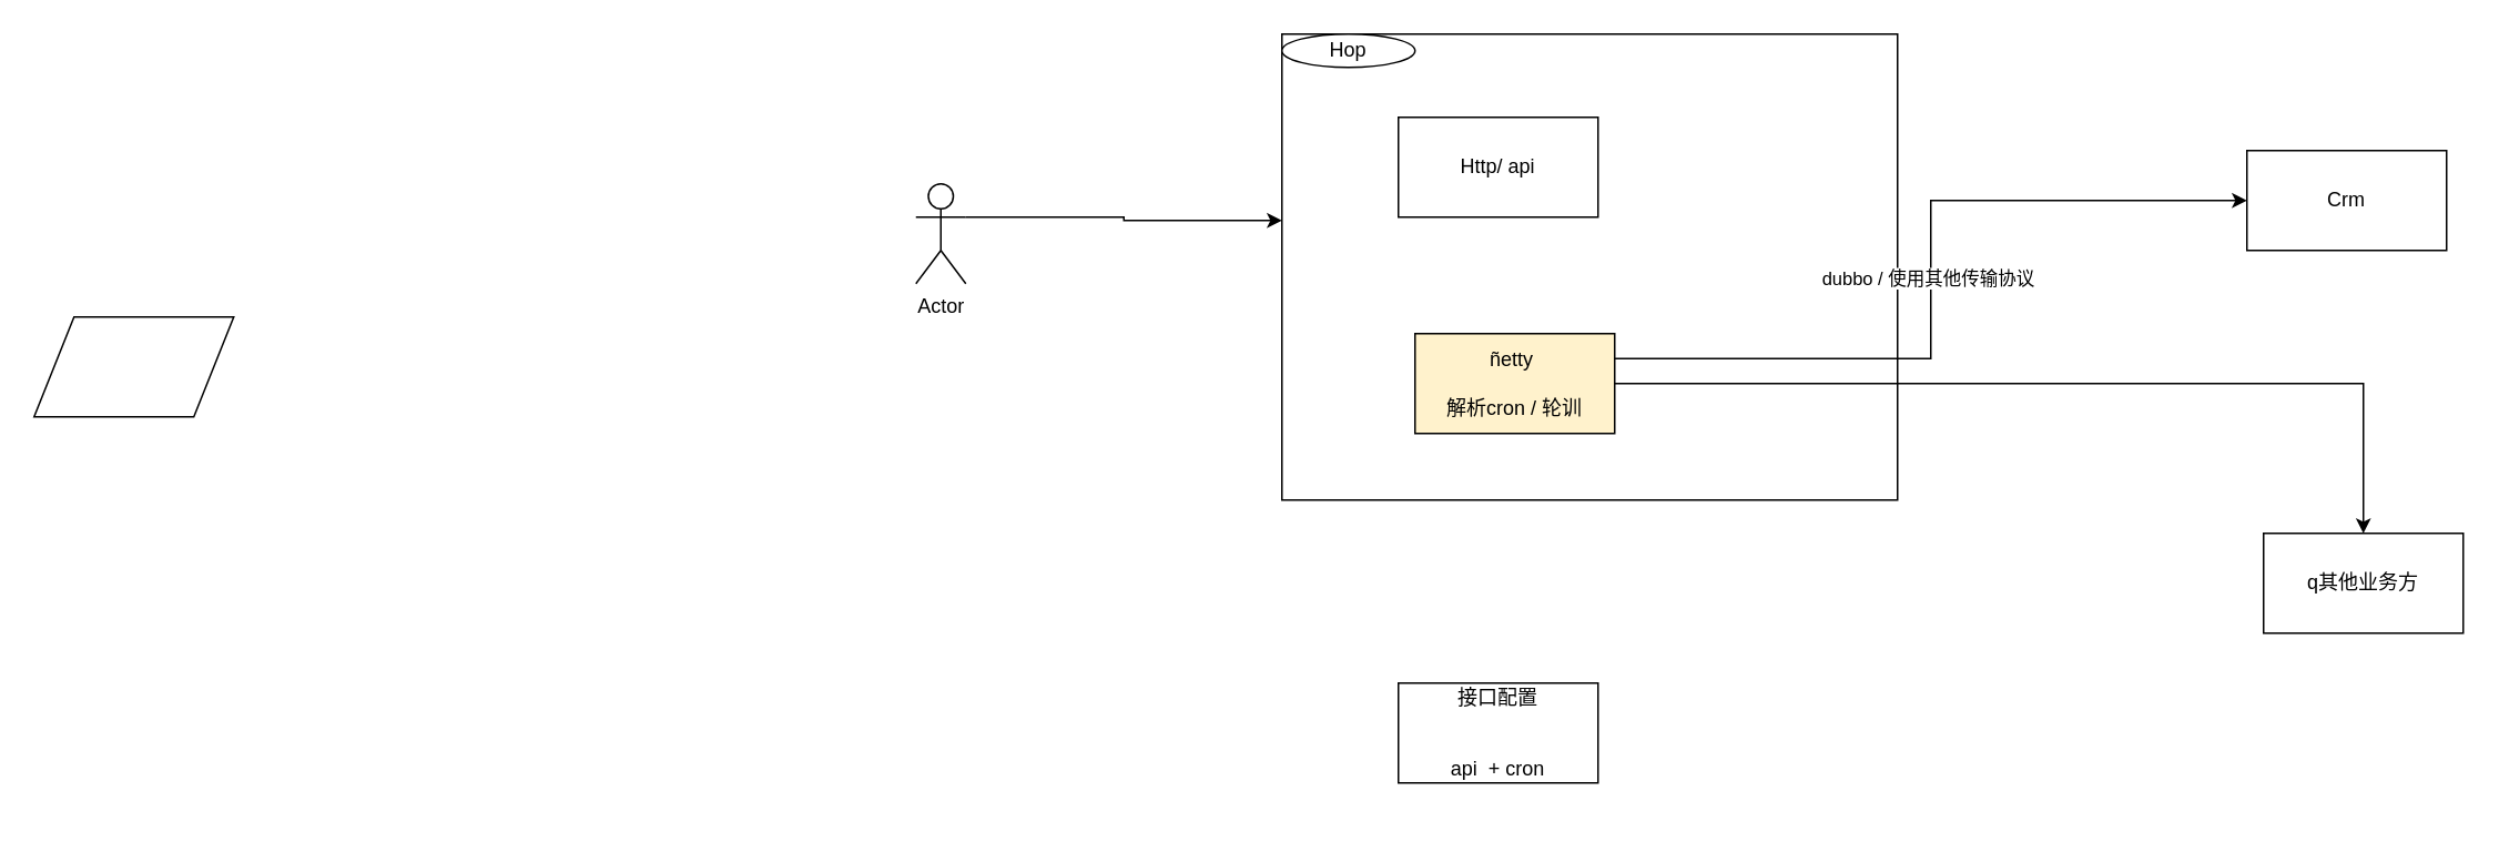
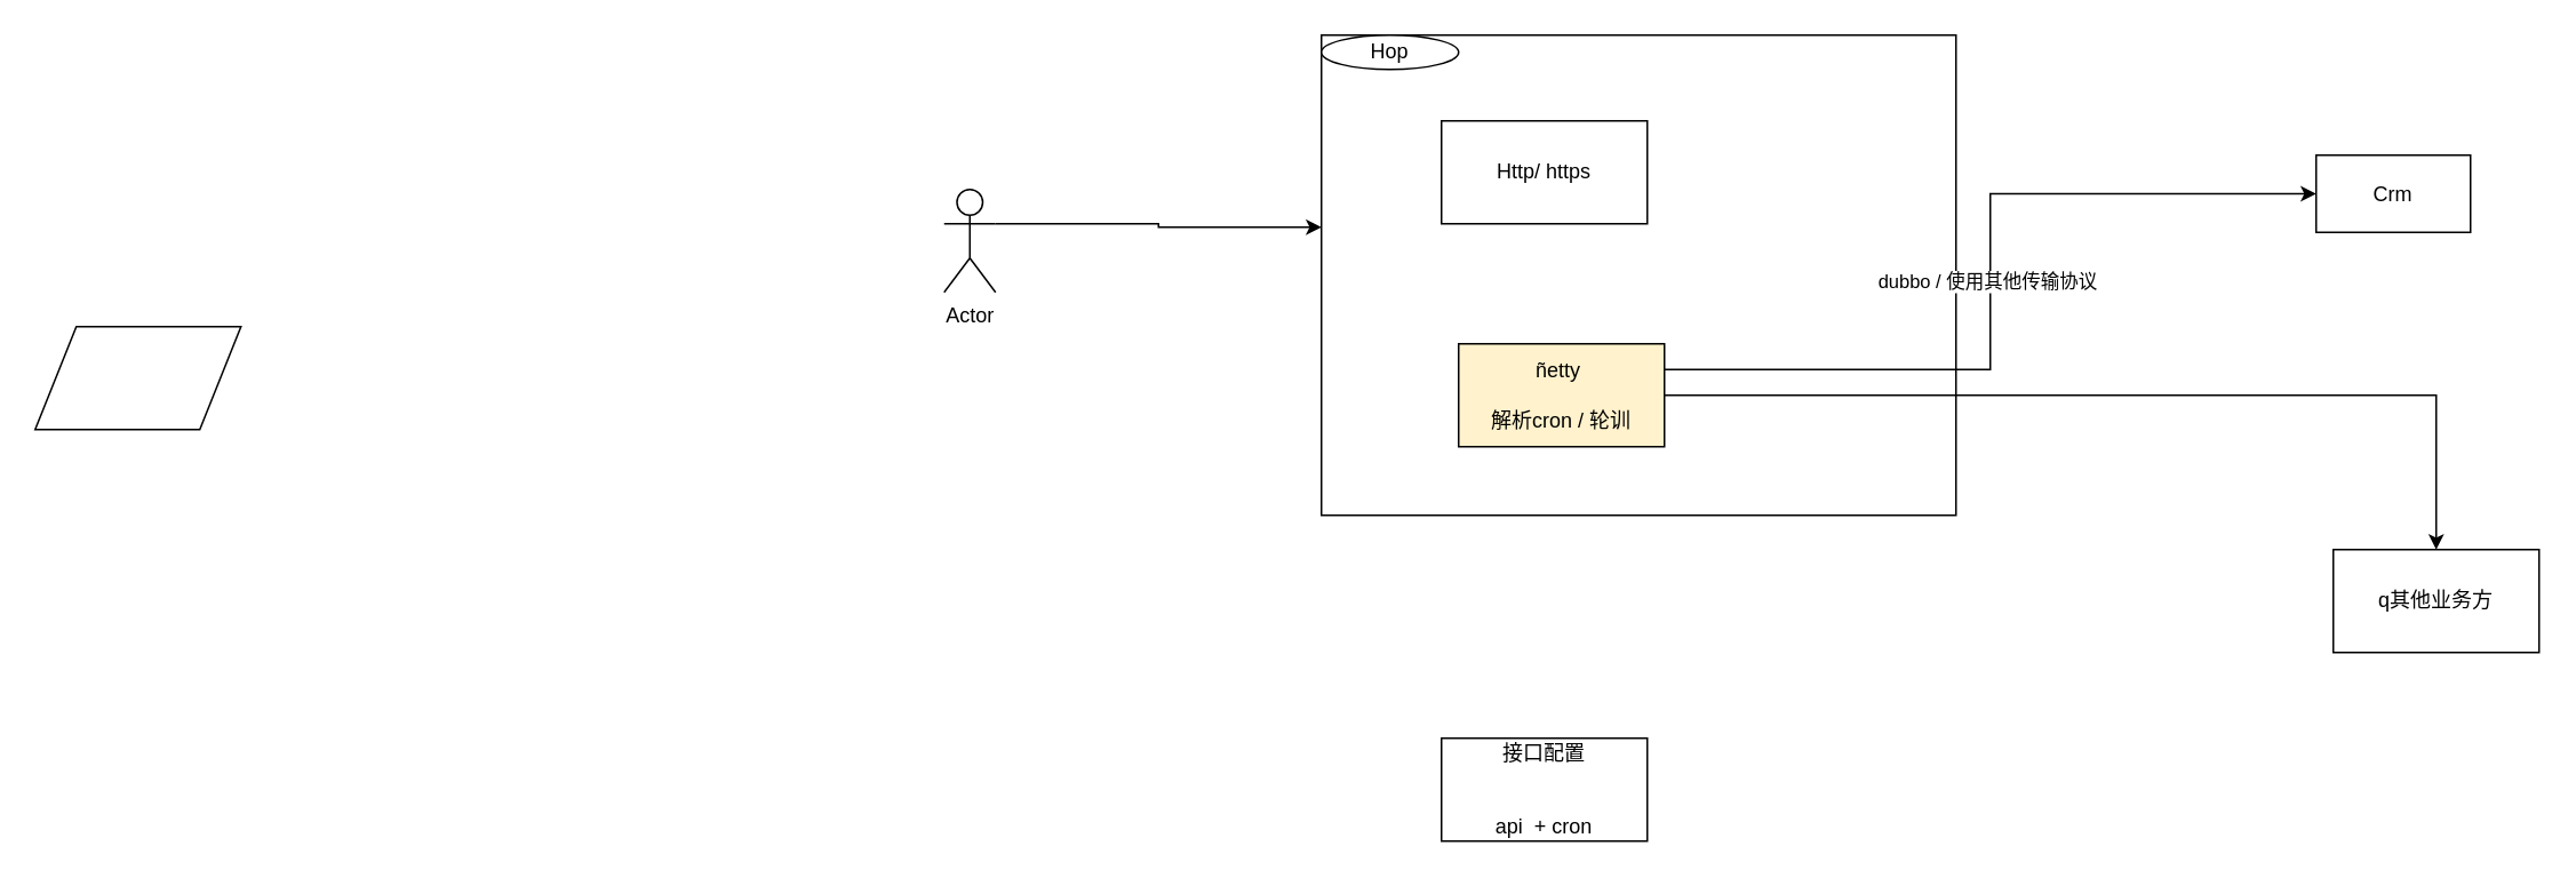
- <mxCell id="3" value="&lt;font style=&quot;vertical-align: inherit&quot;&gt;&lt;font style=&quot;vertical-align: inherit&quot;&gt;Http/ api&lt;/font&gt;&lt;/font&gt;" style="rounded=0;whiteSpace=wrap;html=1;" parent="1" vertex="1"><mxGeometry x="840" y="70" width="120" height="60" as="geometry" /></mxCell>
+ <mxCell id="3" value="&lt;font style=&quot;vertical-align: inherit&quot;&gt;&lt;font style=&quot;vertical-align: inherit&quot;&gt;Http/ https&lt;/font&gt;&lt;/font&gt;" style="rounded=0;whiteSpace=wrap;html=1;" parent="1" vertex="1"><mxGeometry x="840" y="70" width="120" height="60" as="geometry" /></mxCell>
- <mxCell id="8" value="&lt;font style=&quot;vertical-align: inherit&quot;&gt;&lt;font style=&quot;vertical-align: inherit&quot;&gt;Crm&lt;/font&gt;&lt;/font&gt;" style="rounded=0;whiteSpace=wrap;html=1;" parent="1" vertex="1"><mxGeometry x="1350" y="90" width="120" height="60" as="geometry" /></mxCell>
+ <mxCell id="8" value="&lt;font style=&quot;vertical-align: inherit&quot;&gt;&lt;font style=&quot;vertical-align: inherit&quot;&gt;Crm&lt;/font&gt;&lt;/font&gt;" style="rounded=0;whiteSpace=wrap;html=1;" parent="1" vertex="1"><mxGeometry x="1350" y="90" width="90" height="45" as="geometry" /></mxCell>
- <mxCell id="7" value="&lt;font style=&quot;vertical-align: inherit&quot;&gt;&lt;font style=&quot;vertical-align: inherit&quot;&gt;&lt;font style=&quot;vertical-align: inherit&quot;&gt;&lt;font style=&quot;vertical-align: inherit&quot;&gt;接口配置&lt;br&gt;&lt;br&gt;&lt;br&gt;api&amp;nbsp; + cron&lt;br&gt;&lt;/font&gt;&lt;/font&gt;&lt;/font&gt;&lt;/font&gt;" style="rounded=0;whiteSpace=wrap;html=1;" parent="1" vertex="1"><mxGeometry x="840" y="410" width="120" height="60" as="geometry" /></mxCell>
+ <mxCell id="7" value="&lt;font style=&quot;vertical-align: inherit&quot;&gt;&lt;font style=&quot;vertical-align: inherit&quot;&gt;&lt;font style=&quot;vertical-align: inherit&quot;&gt;&lt;font style=&quot;vertical-align: inherit&quot;&gt;接口配置&lt;br&gt;&lt;br&gt;&lt;br&gt;api&amp;nbsp; + cron&lt;br&gt;&lt;/font&gt;&lt;/font&gt;&lt;/font&gt;&lt;/font&gt;" style="rounded=0;whiteSpace=wrap;html=1;" parent="1" vertex="1"><mxGeometry x="840" y="430" width="120" height="60" as="geometry" /></mxCell>
